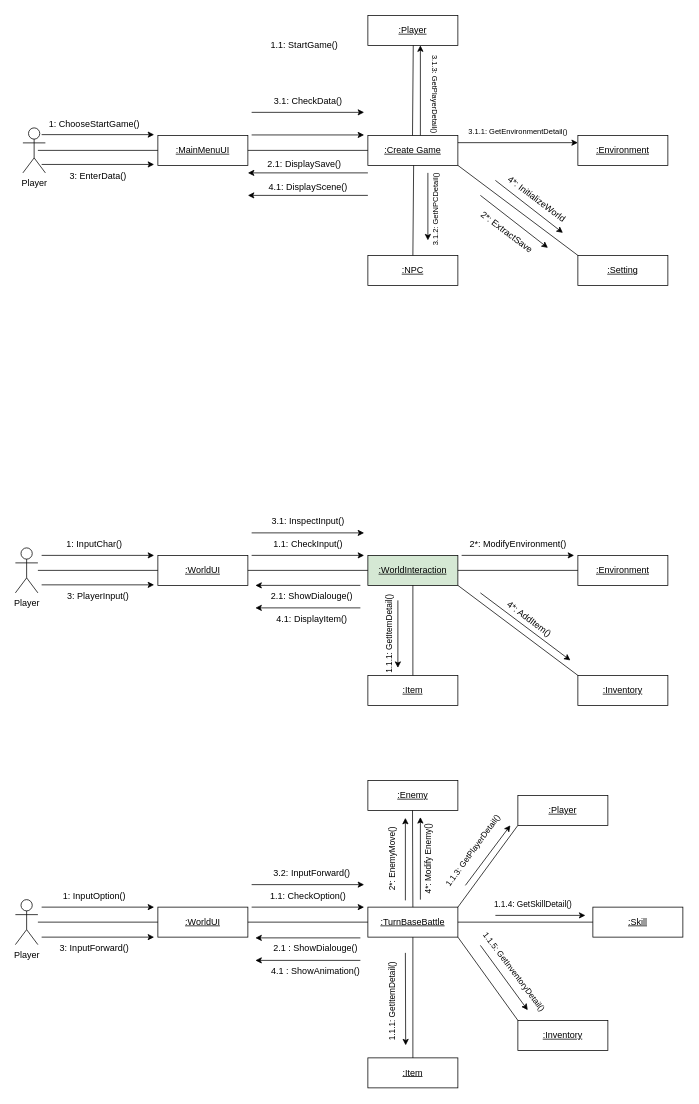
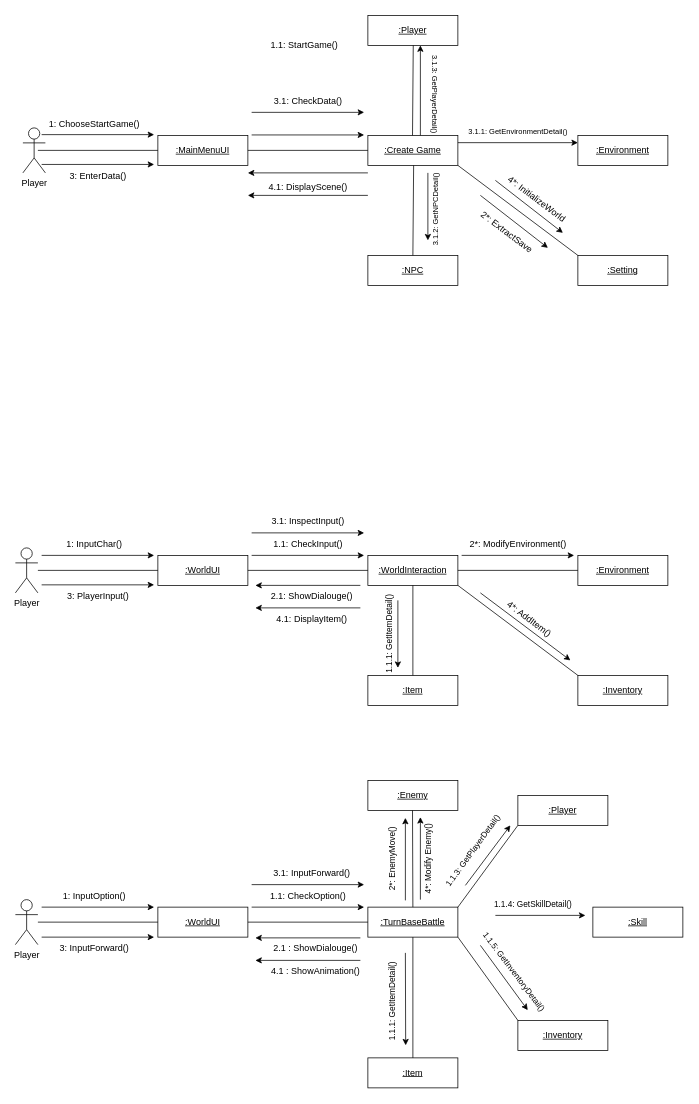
- <mxCell id="18" value="2.1: DisplaySave()" style="text;html=1;align=center;verticalAlign=middle;resizable=0;points=[];autosize=1;strokeColor=none;fillColor=none;" parent="1" vertex="1"><mxGeometry x="345" y="204" width="120" height="30" as="geometry" /></mxCell>
- <mxCell id="37" value="&lt;u&gt;:WorldInteraction&lt;/u&gt;" style="rounded=0;whiteSpace=wrap;html=1;fillColor=#d5e8d4;" parent="1" vertex="1"><mxGeometry x="490" y="740" width="120" height="40" as="geometry" /></mxCell>
+ <mxCell id="37" value="&lt;u&gt;:WorldInteraction&lt;/u&gt;" style="rounded=0;whiteSpace=wrap;html=1;" parent="1" vertex="1"><mxGeometry x="490" y="740" width="120" height="40" as="geometry" /></mxCell>
- <mxCell id="98" value="3.2: InputForward()" style="text;html=1;align=center;verticalAlign=middle;resizable=0;points=[];autosize=1;strokeColor=none;fillColor=none;" vertex="1" parent="1"><mxGeometry x="350" y="1149" width="130" height="30" as="geometry" /></mxCell>
+ <mxCell id="98" value="3.1: InputForward()" style="text;html=1;align=center;verticalAlign=middle;resizable=0;points=[];autosize=1;strokeColor=none;fillColor=none;" vertex="1" parent="1"><mxGeometry x="350" y="1149" width="130" height="30" as="geometry" /></mxCell>
- <mxCell id="82" value="" style="endArrow=none;html=1;rounded=0;entryX=0;entryY=0.5;entryDx=0;entryDy=0;exitX=1;exitY=0.5;exitDx=0;exitDy=0;" edge="1" parent="1" source="66" target="79"><mxGeometry width="50" height="50" relative="1" as="geometry"><mxPoint x="620" y="1259" as="sourcePoint" /><mxPoint x="700" y="1370" as="targetPoint" /></mxGeometry></mxCell>
